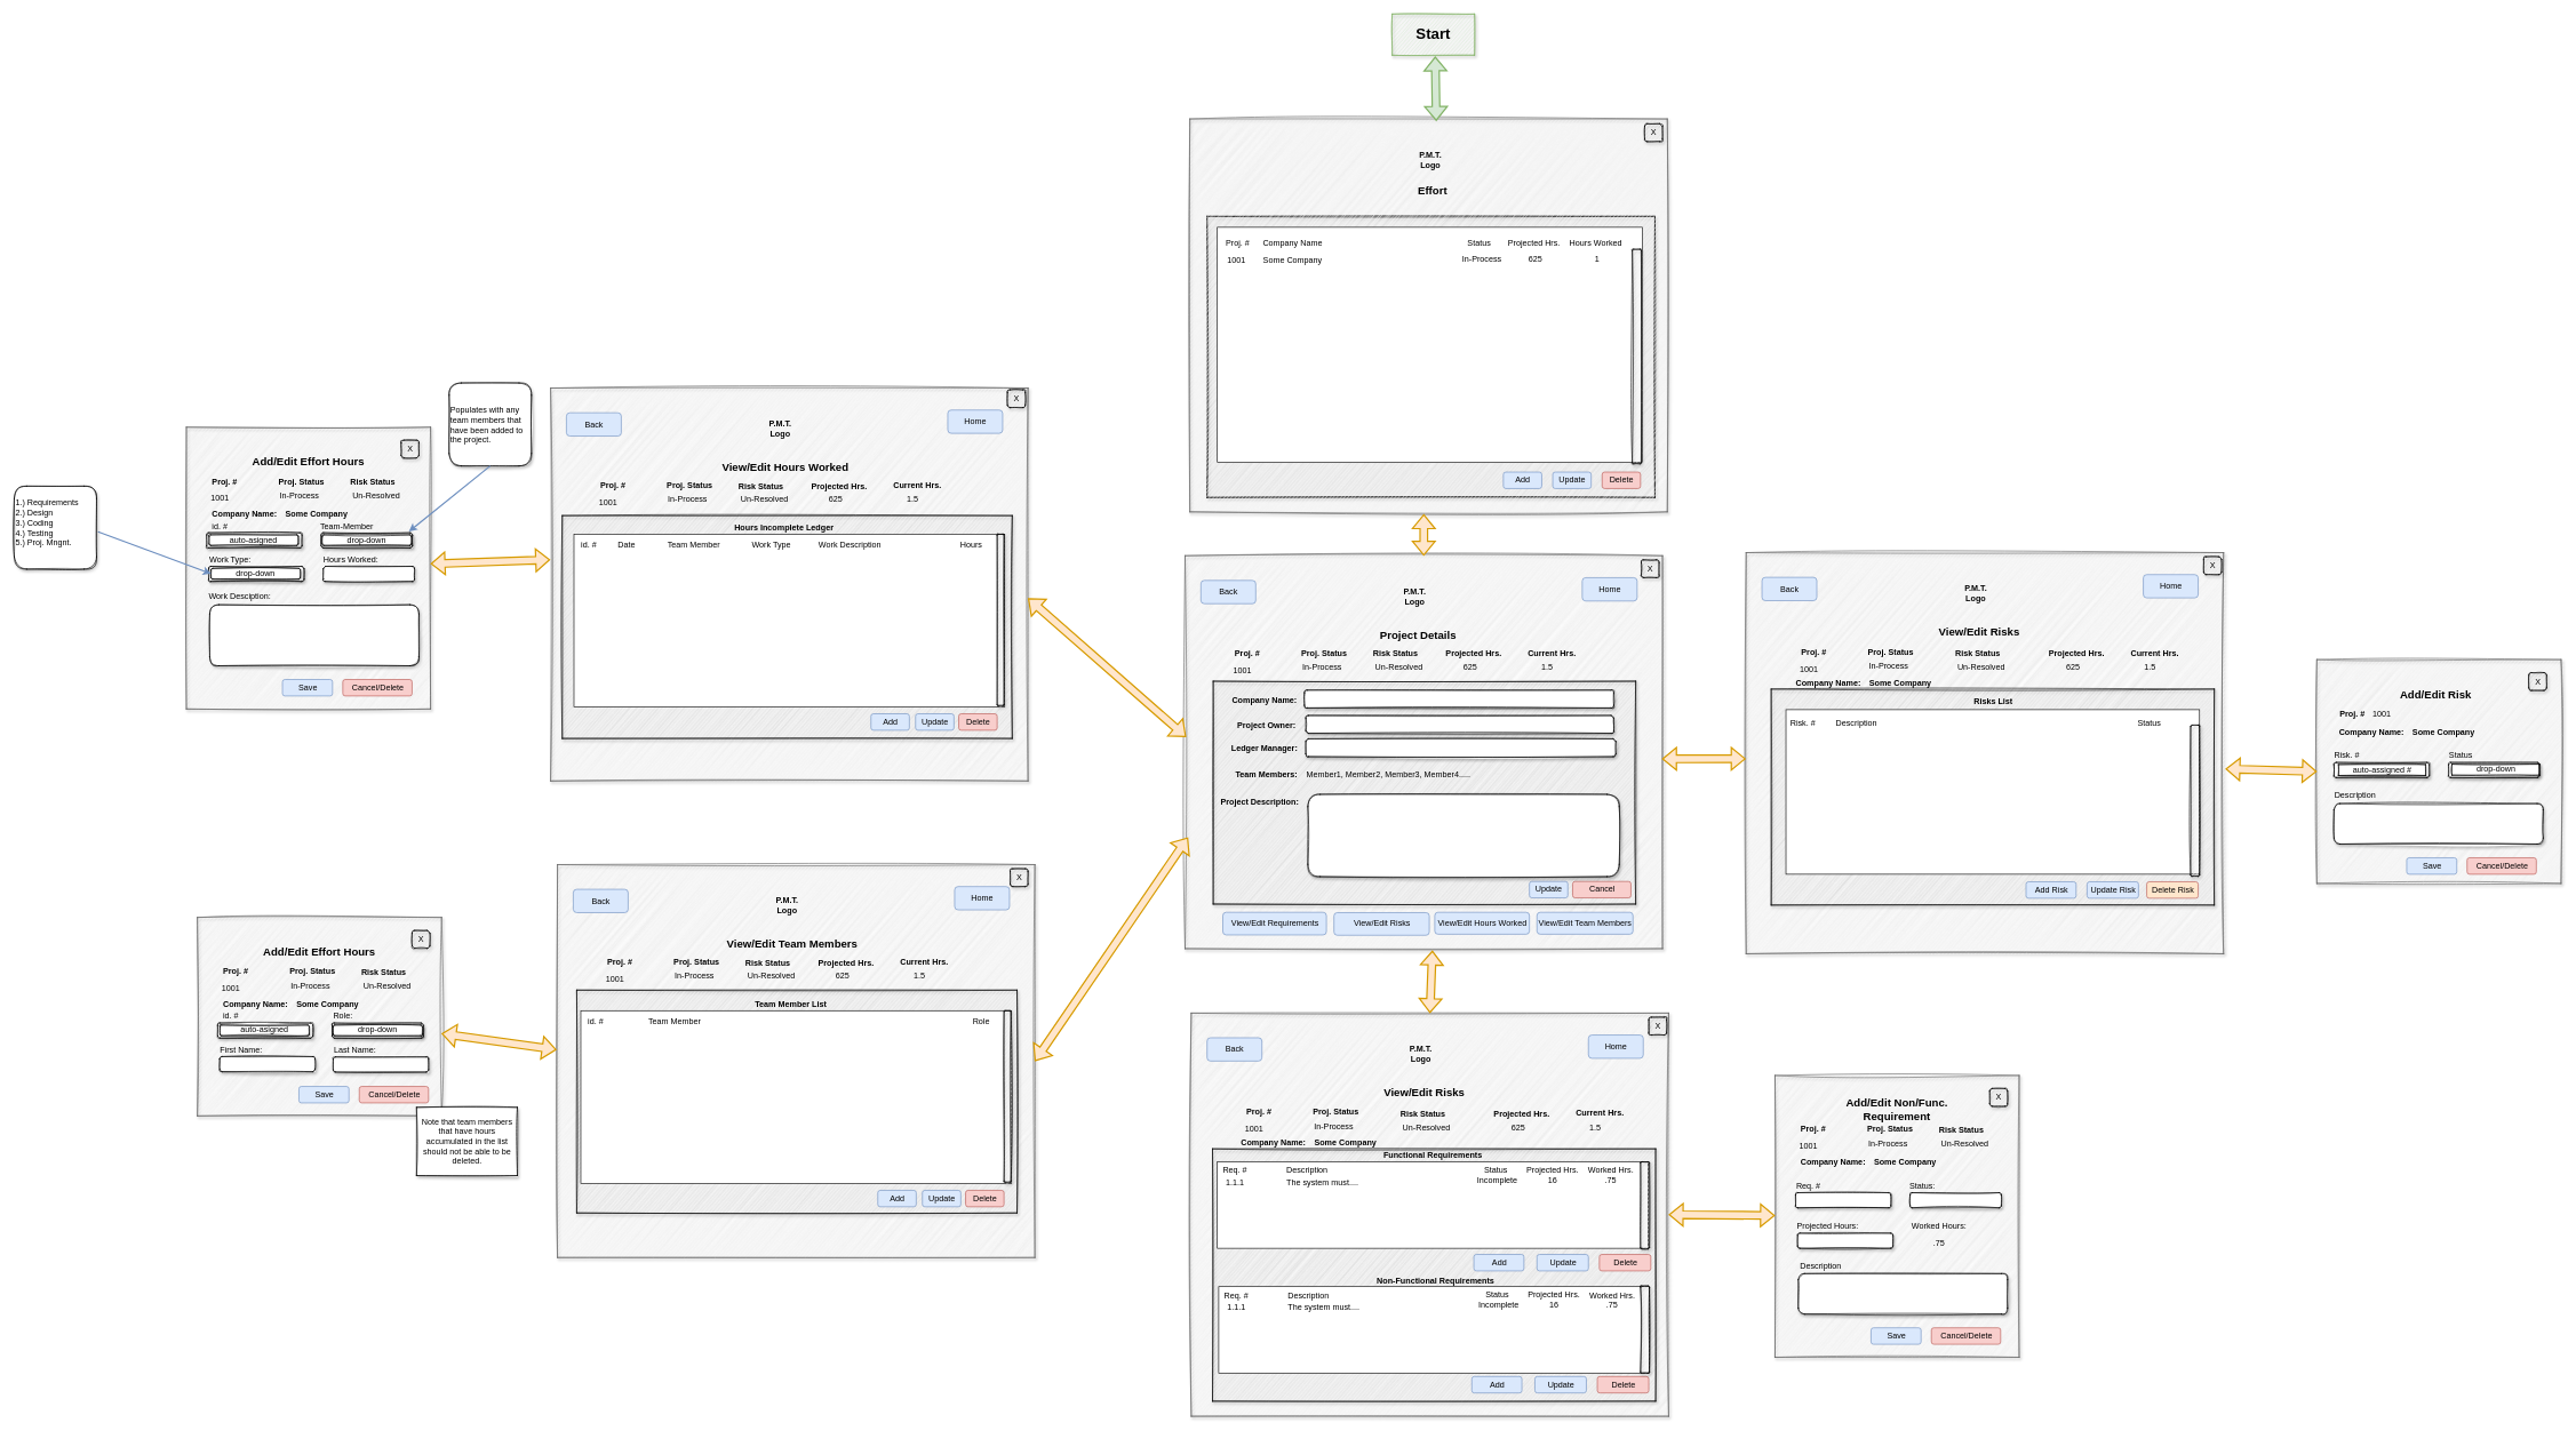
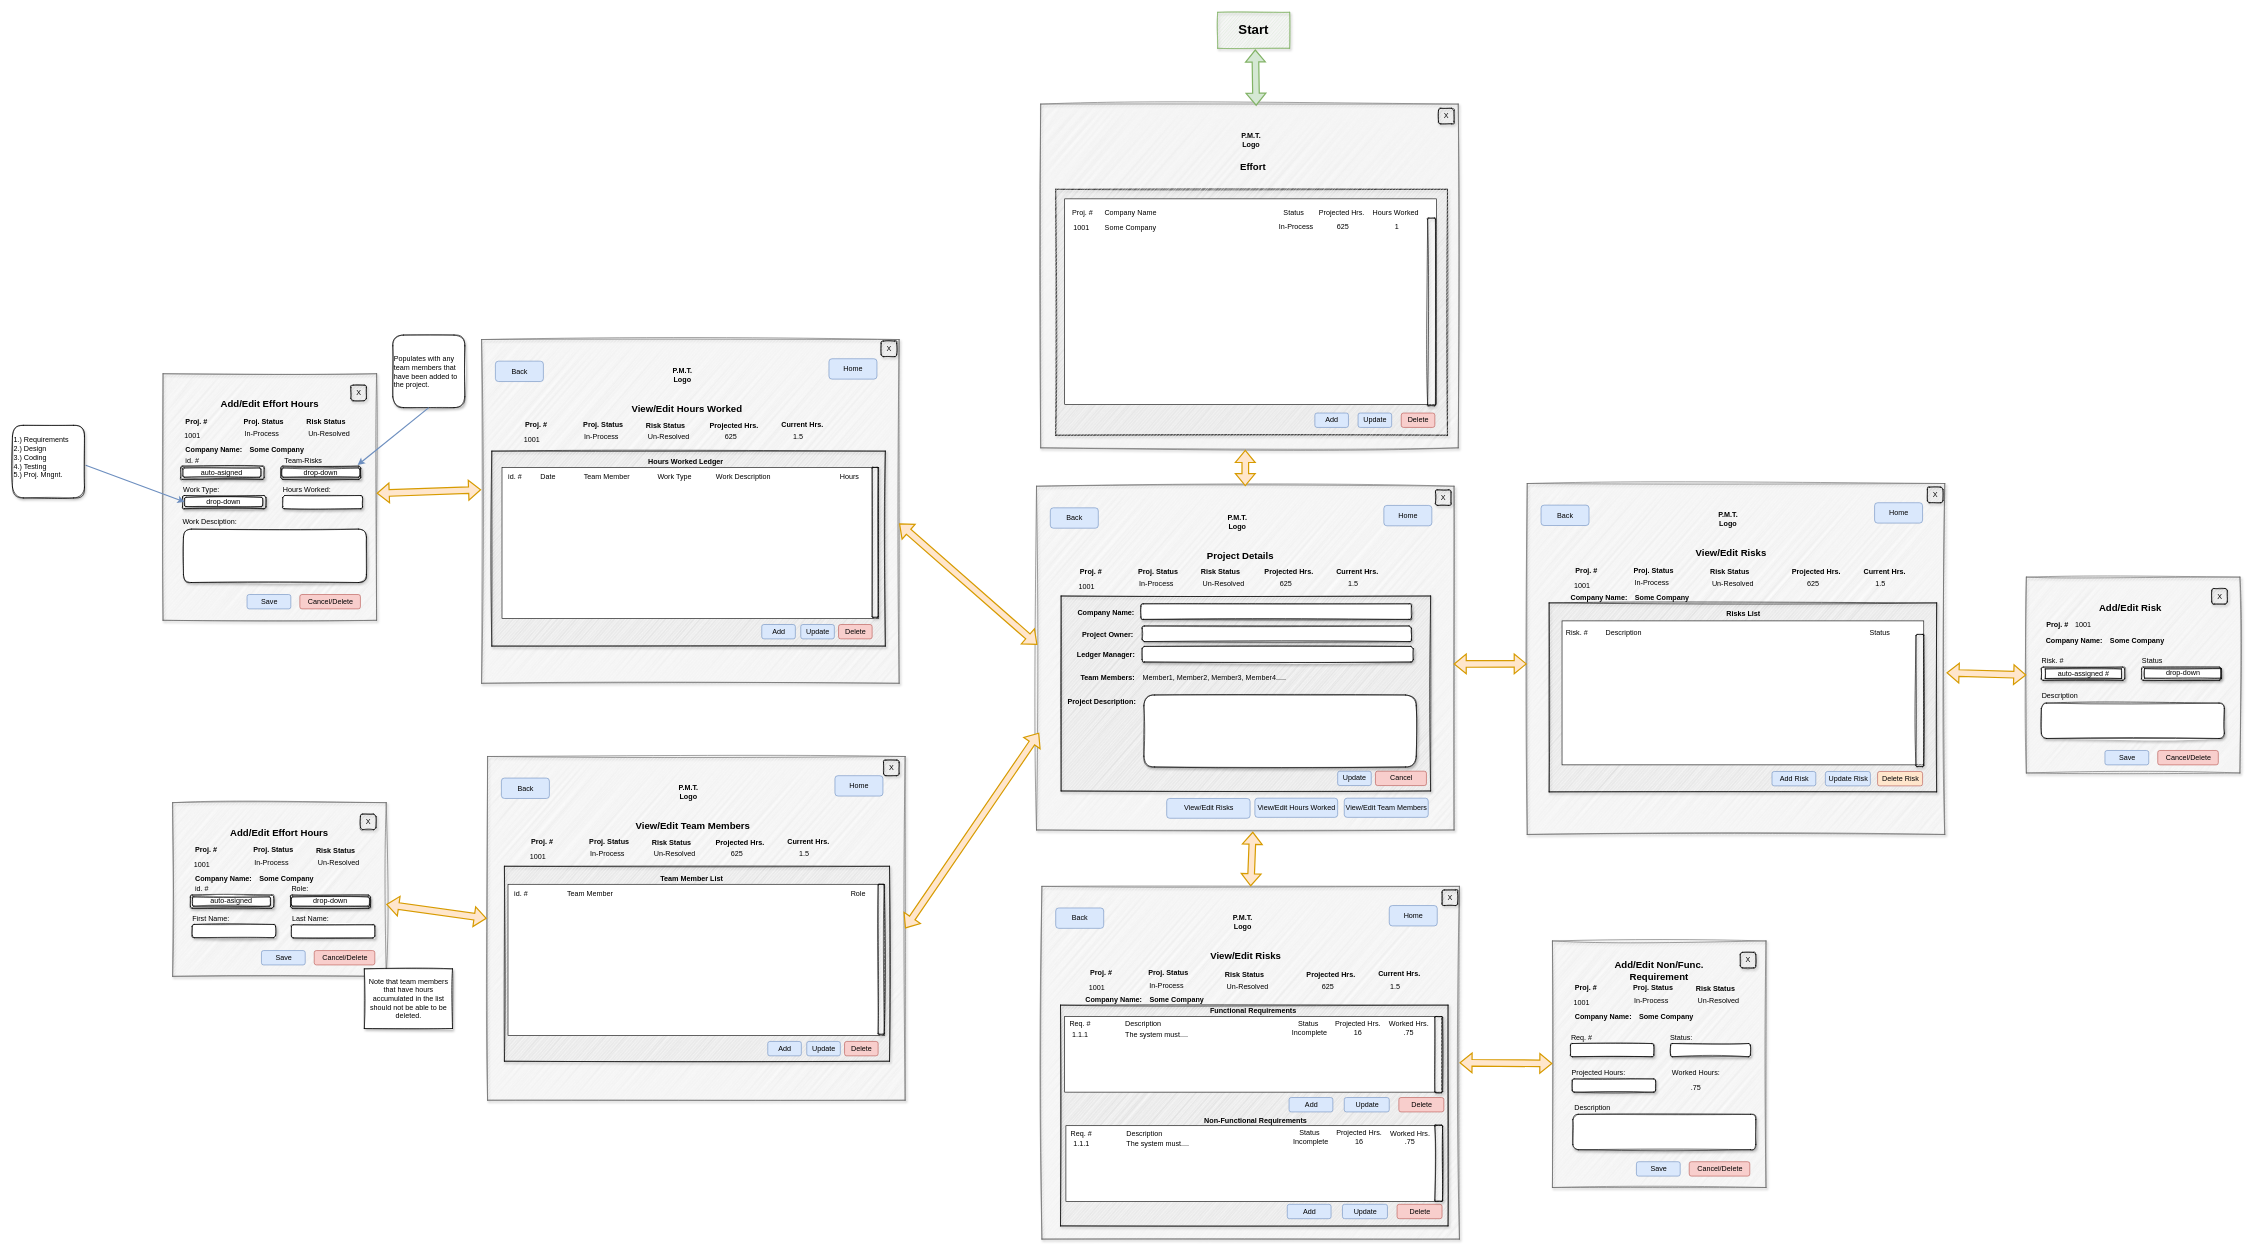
- <mxCell id="210" value="Team-Member" style="text;html=1;strokeColor=none;fillColor=none;align=center;verticalAlign=middle;whiteSpace=wrap;rounded=0;" vertex="1" parent="1"><mxGeometry x="463.5" y="751.5" width="81.5" height="30" as="geometry" /></mxCell>
+ <mxCell id="210" value="Team-Risks" style="text;html=1;strokeColor=none;fillColor=none;align=center;verticalAlign=middle;whiteSpace=wrap;rounded=0;" vertex="1" parent="1"><mxGeometry x="463.5" y="751.5" width="81.5" height="30" as="geometry" /></mxCell>
- <mxCell id="179" value="Hours Incomplete Ledger" style="text;html=1;strokeColor=none;fillColor=none;align=center;verticalAlign=middle;whiteSpace=wrap;rounded=0;fontStyle=1" vertex="1" parent="1"><mxGeometry x="1044" y="754" width="197" height="30" as="geometry" /></mxCell>
+ <mxCell id="179" value="Hours Worked Ledger" style="text;html=1;strokeColor=none;fillColor=none;align=center;verticalAlign=middle;whiteSpace=wrap;rounded=0;fontStyle=1" vertex="1" parent="1"><mxGeometry x="1044" y="754" width="197" height="30" as="geometry" /></mxCell>
- <mxCell id="45" value="View/Edit Requirements" style="html=1;rounded=1;fillColor=#dae8fc;strokeColor=#6c8ebf;" vertex="1" parent="1"><mxGeometry x="1782" y="1330" width="151" height="33" as="geometry" /></mxCell>
